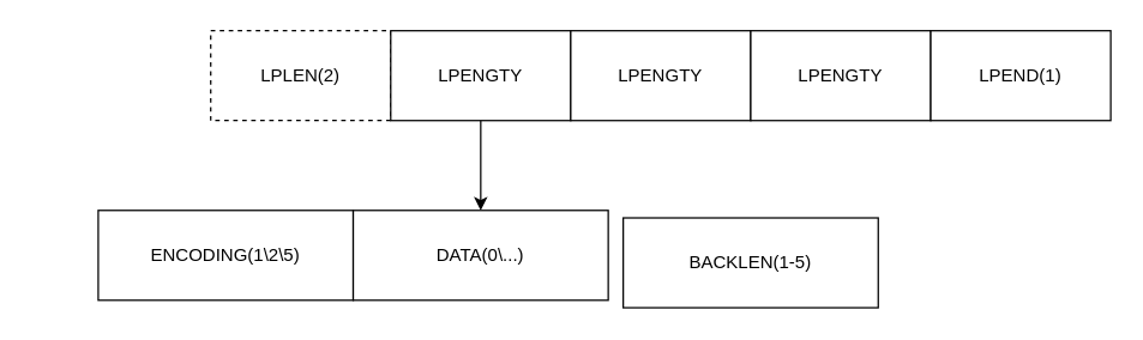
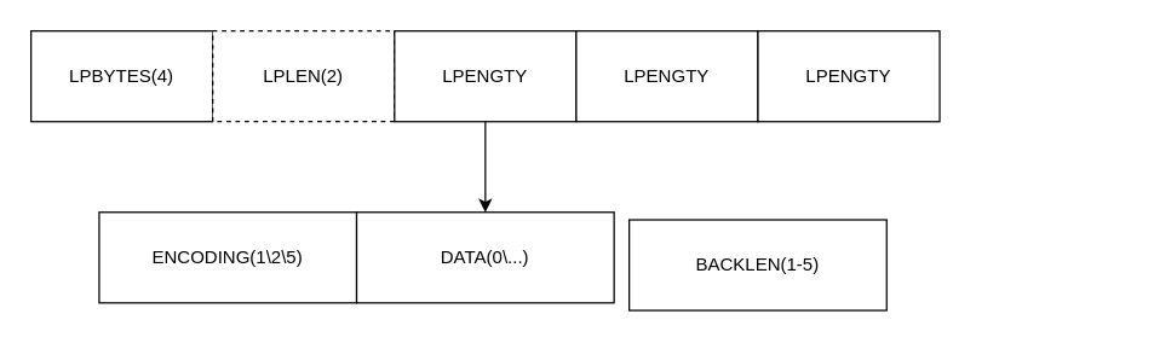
+ <mxCell id="2" value="LPBYTES(4)" style="rounded=0;whiteSpace=wrap;html=1;" vertex="1" parent="1"><mxGeometry x="20" y="20" width="120" height="60" as="geometry" /></mxCell>
- <mxCell id="8" value="LPEND(1)" style="rounded=0;whiteSpace=wrap;html=1;" vertex="1" parent="1"><mxGeometry x="620" y="20" width="120" height="60" as="geometry" /></mxCell>
